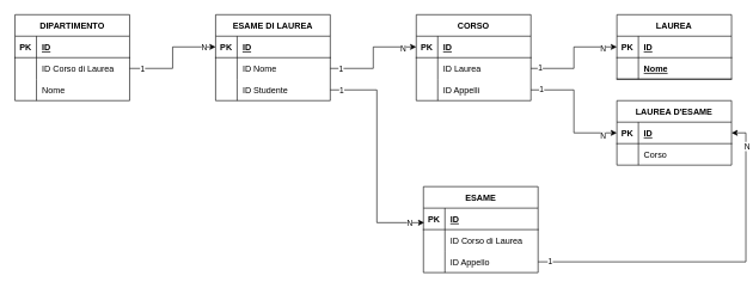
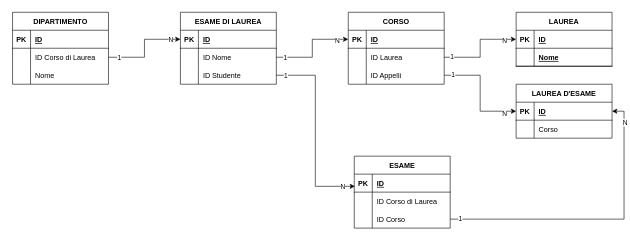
- <mxCell id="31" value="ID Appello" style="shape=partialRectangle;connectable=0;fillColor=none;top=0;left=0;bottom=0;right=0;align=left;spacingLeft=6;overflow=hidden;" vertex="1" parent="29"><mxGeometry x="30" width="130" height="30" as="geometry"><mxRectangle width="130" height="30" as="alternateBounds" /></mxGeometry></mxCell>
+ <mxCell id="31" value="ID Corso" style="shape=partialRectangle;connectable=0;fillColor=none;top=0;left=0;bottom=0;right=0;align=left;spacingLeft=6;overflow=hidden;" vertex="1" parent="29"><mxGeometry x="30" width="130" height="30" as="geometry"><mxRectangle width="130" height="30" as="alternateBounds" /></mxGeometry></mxCell>
